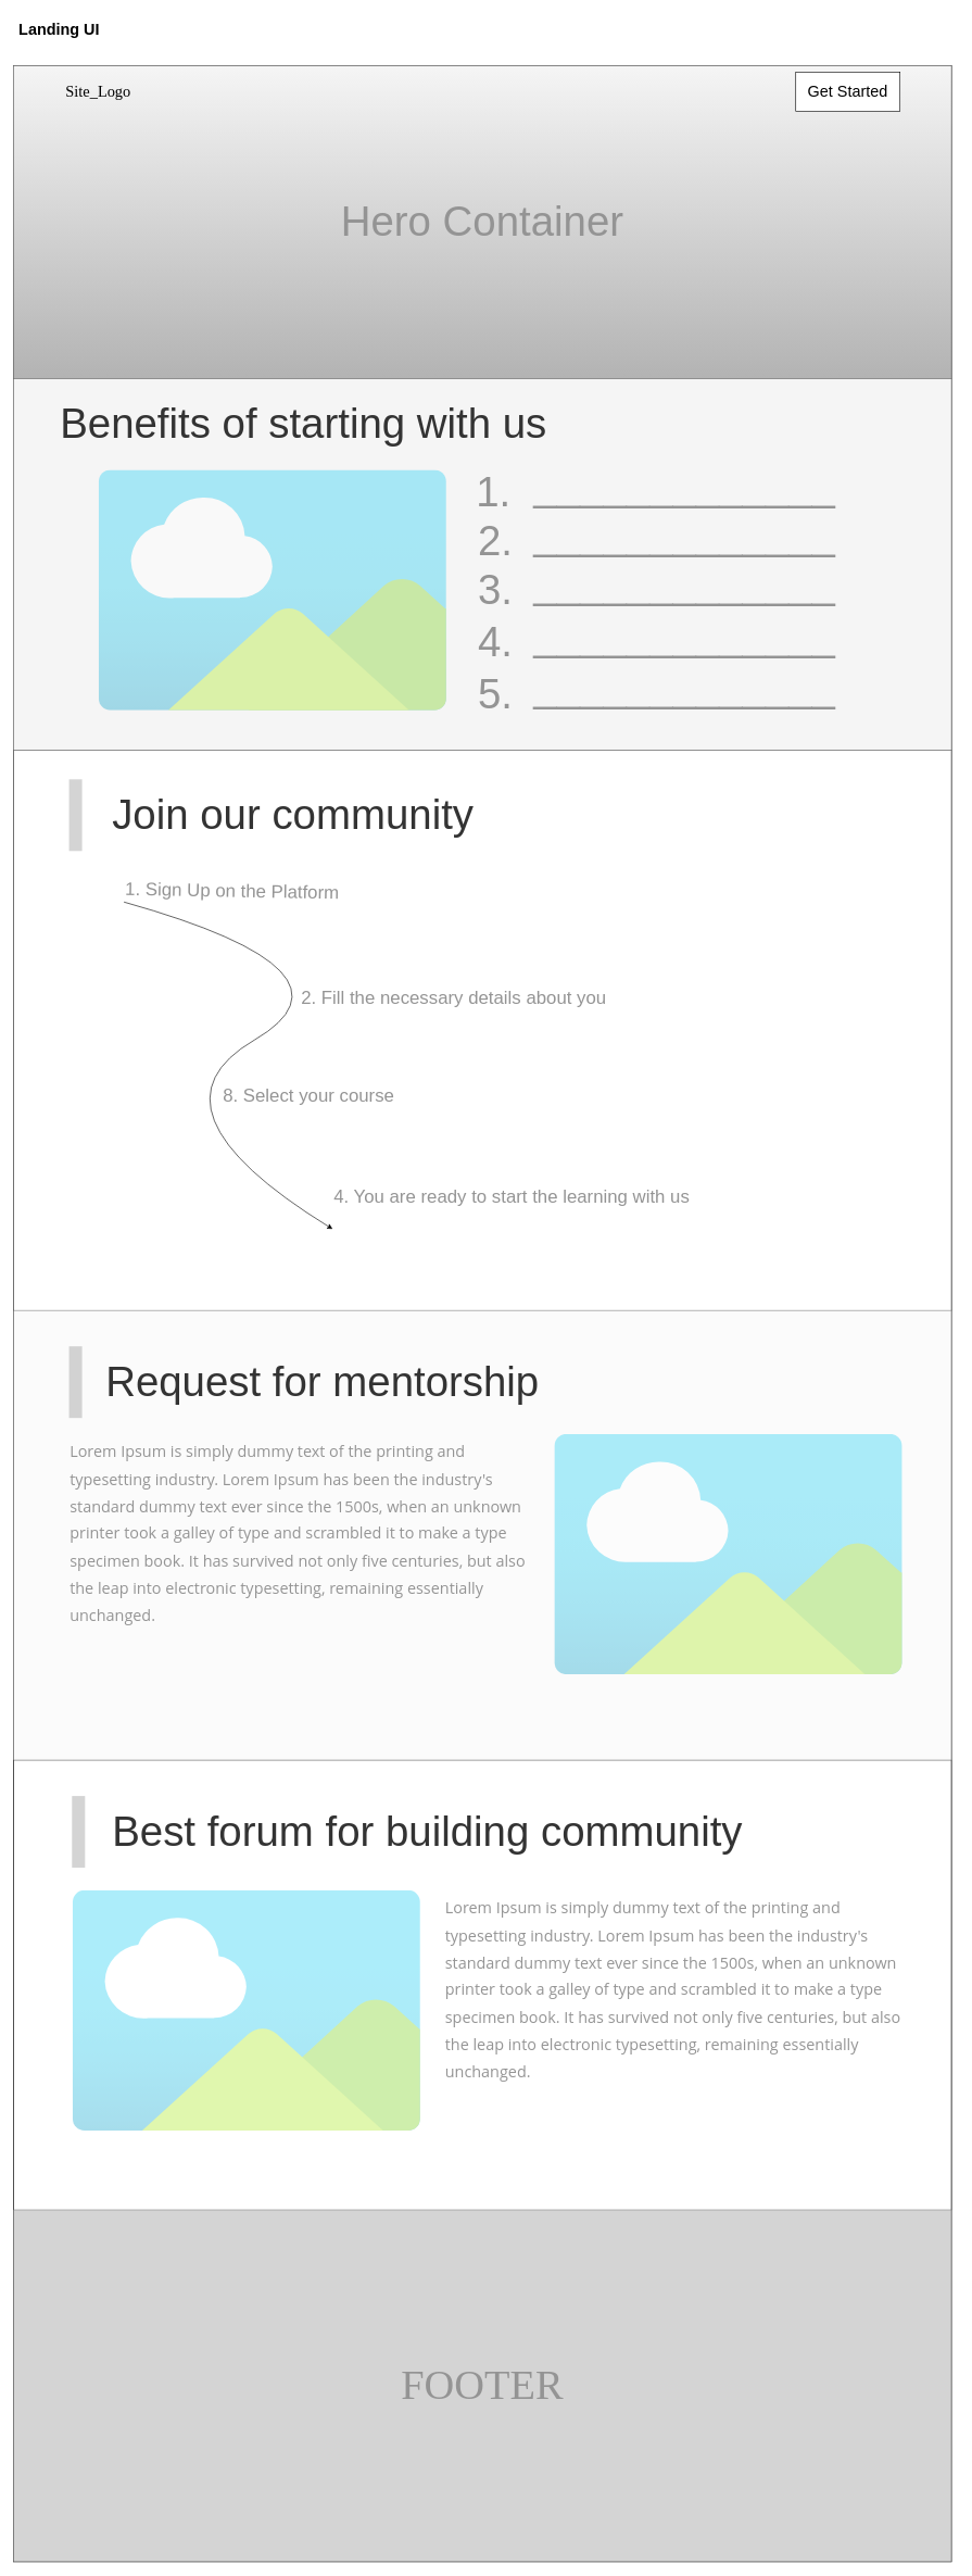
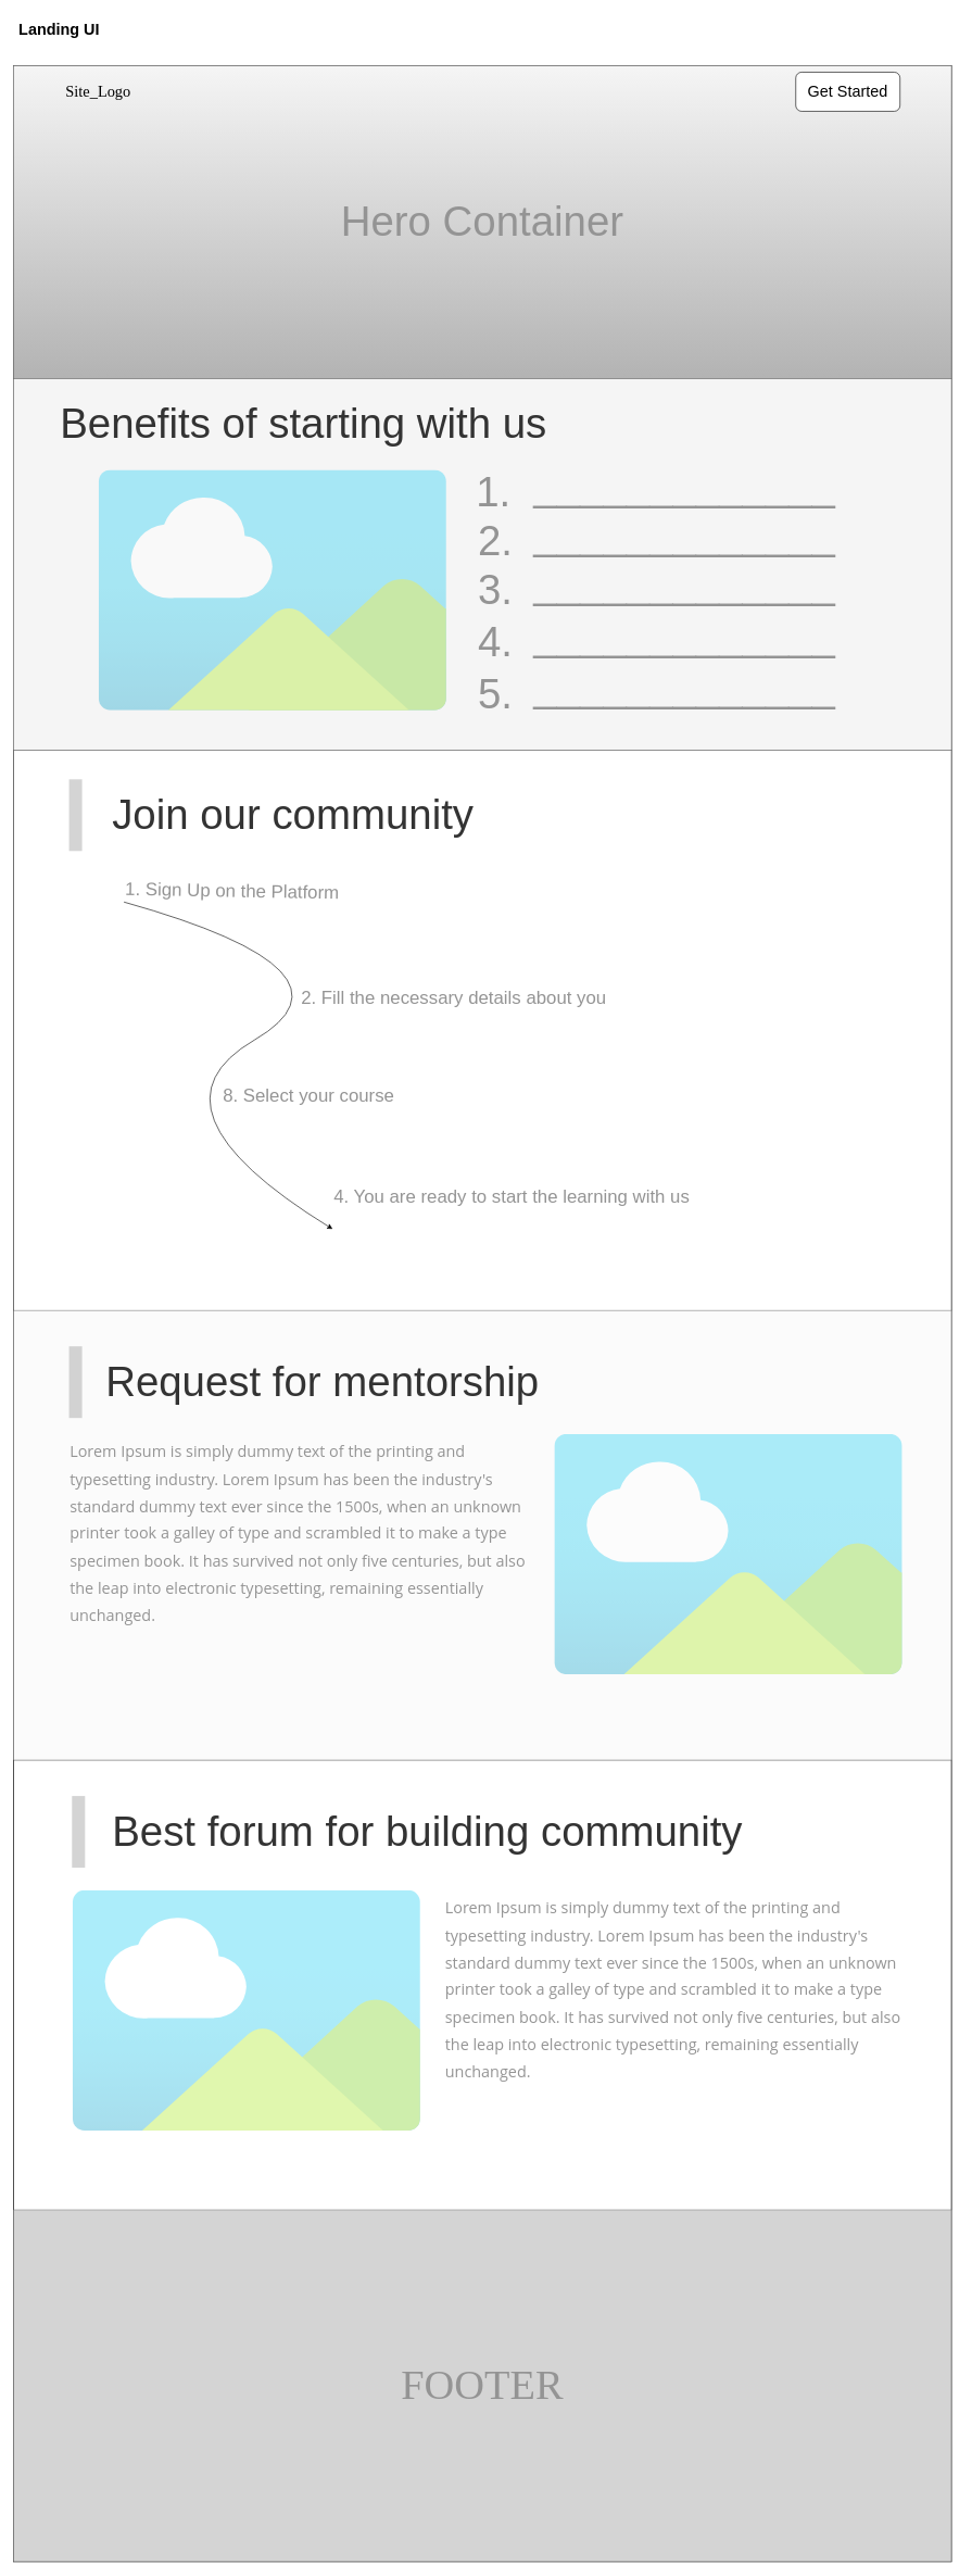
- <mxCell id="6" value="&lt;font style=&quot;font-size: 24px&quot;&gt;Get Started&lt;/font&gt;" style="rounded=0;whiteSpace=wrap;html=1;labelBorderColor=none;" parent="1" vertex="1"><mxGeometry x="1221" y="110" width="160" height="60" as="geometry" /></mxCell>
+ <mxCell id="6" value="&lt;font style=&quot;font-size: 24px&quot;&gt;Get Started&lt;/font&gt;" style="whiteSpace=wrap;html=1;labelBorderColor=none;rounded=1;" parent="1" vertex="1"><mxGeometry x="1221" y="110" width="160" height="60" as="geometry" /></mxCell>
